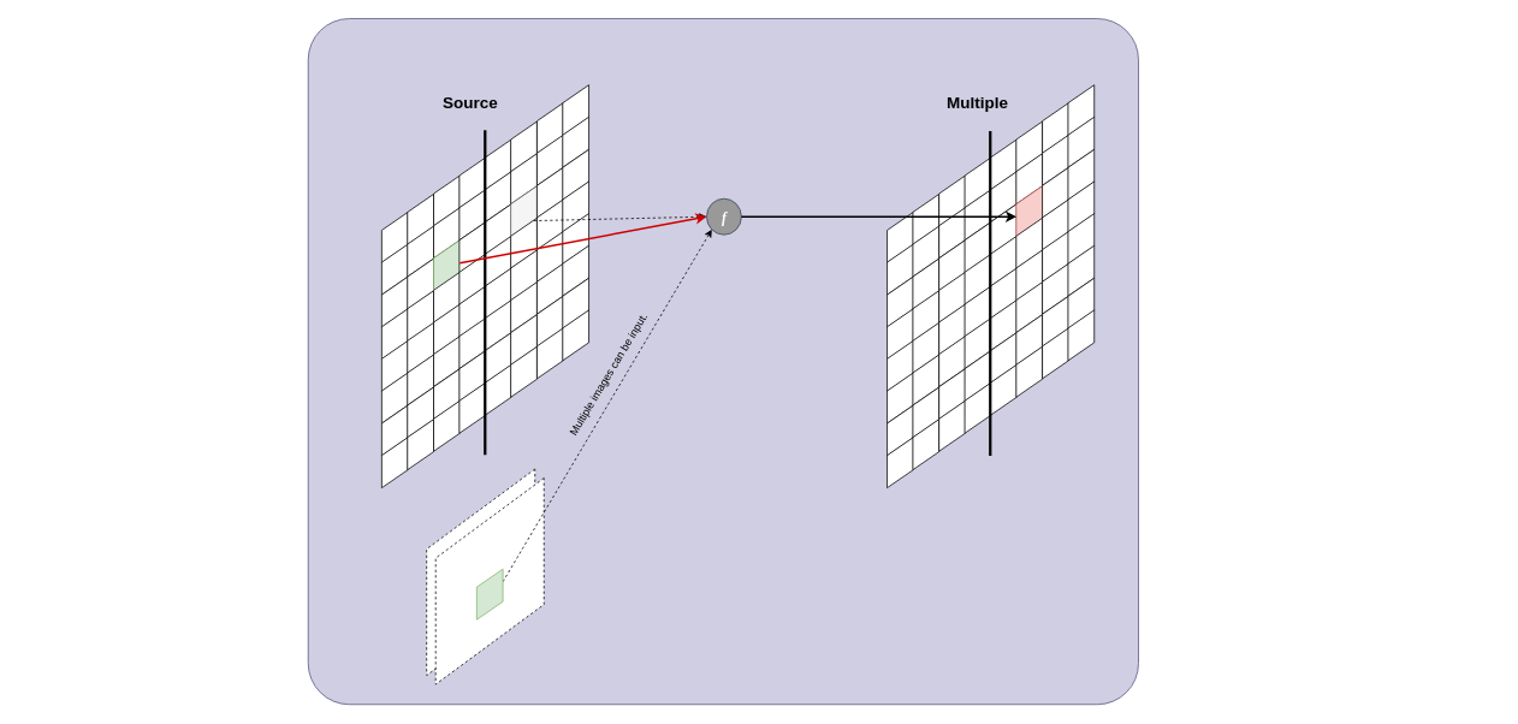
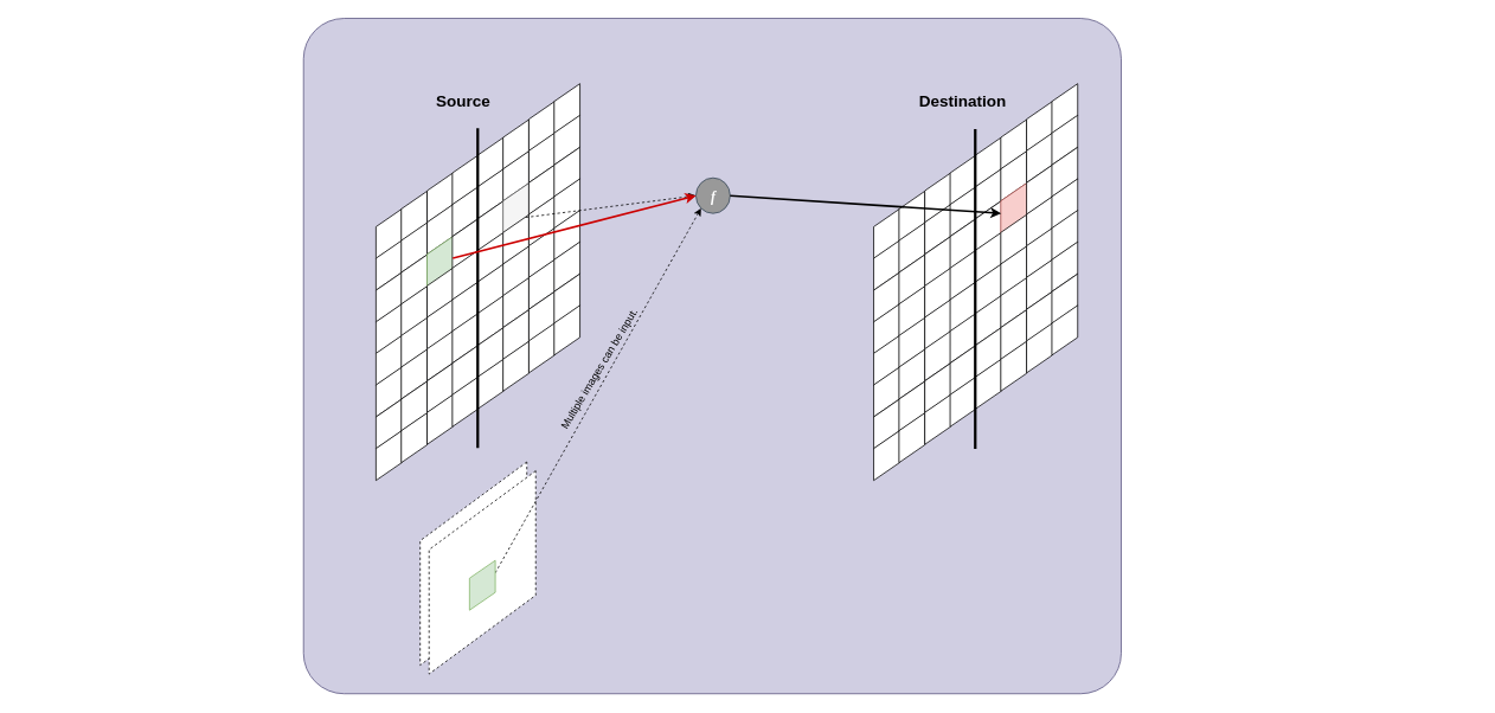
- <mxCell id="70" value="&lt;span style=&quot;font-size: 18px;&quot;&gt;Multiple&lt;/span&gt;" style="rounded=0;whiteSpace=wrap;html=1;fontStyle=1;fontSize=18;strokeColor=none;fillColor=none;" vertex="1" parent="5"><mxGeometry x="40.5" width="120" height="40" as="geometry" /></mxCell>
+ <mxCell id="70" value="&lt;span style=&quot;font-size: 18px;&quot;&gt;Destination&lt;/span&gt;" style="rounded=0;whiteSpace=wrap;html=1;fontStyle=1;fontSize=18;strokeColor=none;fillColor=none;" vertex="1" parent="5"><mxGeometry x="40.5" width="120" height="40" as="geometry" /></mxCell>
- <mxCell id="137" value="f" style="ellipse;whiteSpace=wrap;html=1;fontStyle=3;fontSize=16;fontFamily=Georgia;fillColor=#999999;strokeColor=#314354;fontColor=#ffffff;" vertex="1" parent="1"><mxGeometry x="782.5" y="219.5" width="38.5" height="40" as="geometry" /></mxCell>
+ <mxCell id="137" value="f" style="ellipse;whiteSpace=wrap;html=1;fontStyle=3;fontSize=16;fontFamily=Georgia;fillColor=#999999;strokeColor=#314354;fontColor=#ffffff;" vertex="1" parent="1"><mxGeometry x="782.5" y="199.5" width="38.5" height="40" as="geometry" /></mxCell>
